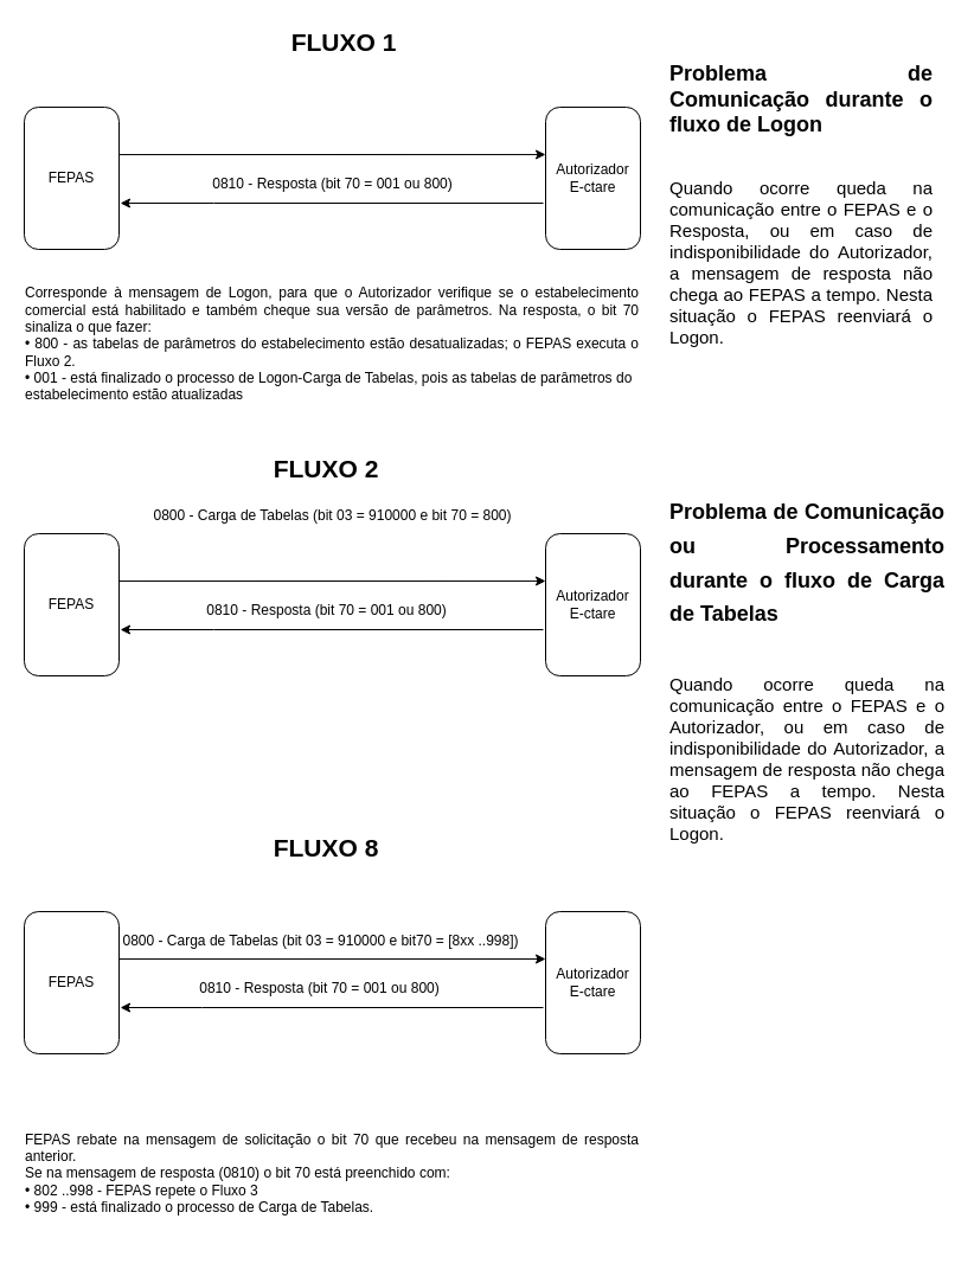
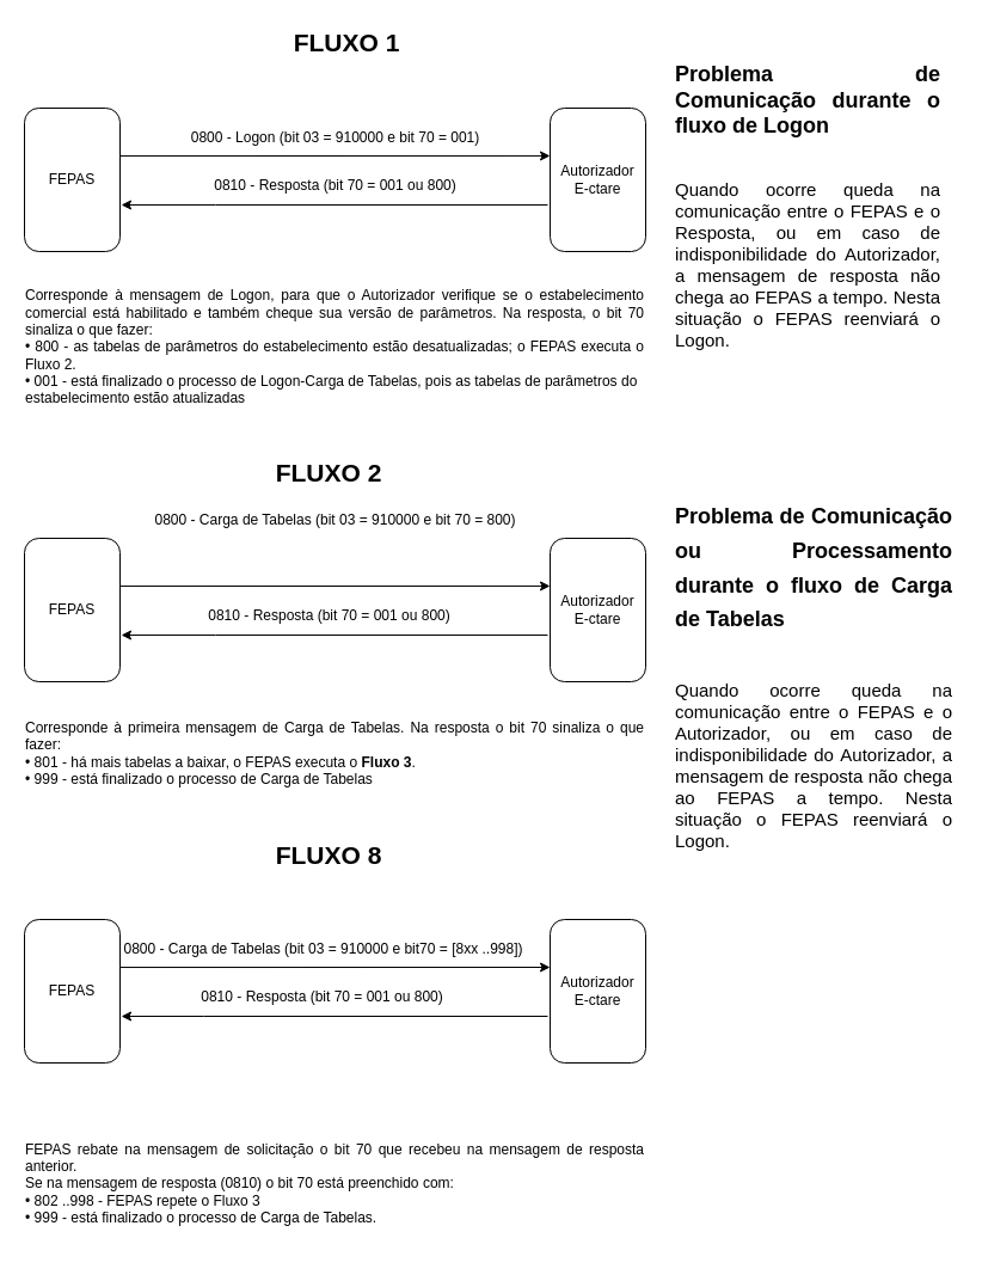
+ <mxCell id="6" value="&lt;div&gt;0800 - Logon (bit 03 = 910000 e bit 70 = 001)&lt;/div&gt;" style="text;html=1;align=center;verticalAlign=middle;resizable=0;points=[];autosize=1;strokeColor=none;fillColor=none;" vertex="1" parent="1"><mxGeometry x="145" y="100" width="270" height="30" as="geometry" /></mxCell>
+ <mxCell id="22" value="&lt;div style=&quot;text-align: justify;&quot;&gt;&lt;div&gt;&lt;span style=&quot;background-color: initial;&quot;&gt;Corresponde à primeira mensagem de Carga de Tabelas. Na resposta o bit 70 sinaliza o que fazer:&lt;/span&gt;&lt;br&gt;&lt;/div&gt;&lt;div&gt;• 801 - há mais tabelas a baixar, o FEPAS executa o &lt;b&gt;Fluxo 3&lt;/b&gt;.&lt;/div&gt;&lt;div&gt;• 999 - está finalizado o processo de Carga de Tabelas&lt;/div&gt;&lt;/div&gt;" style="text;html=1;strokeColor=none;fillColor=none;align=center;verticalAlign=middle;whiteSpace=wrap;rounded=0;" vertex="1" parent="1"><mxGeometry x="20" y="570" width="520" height="120" as="geometry" /></mxCell>
